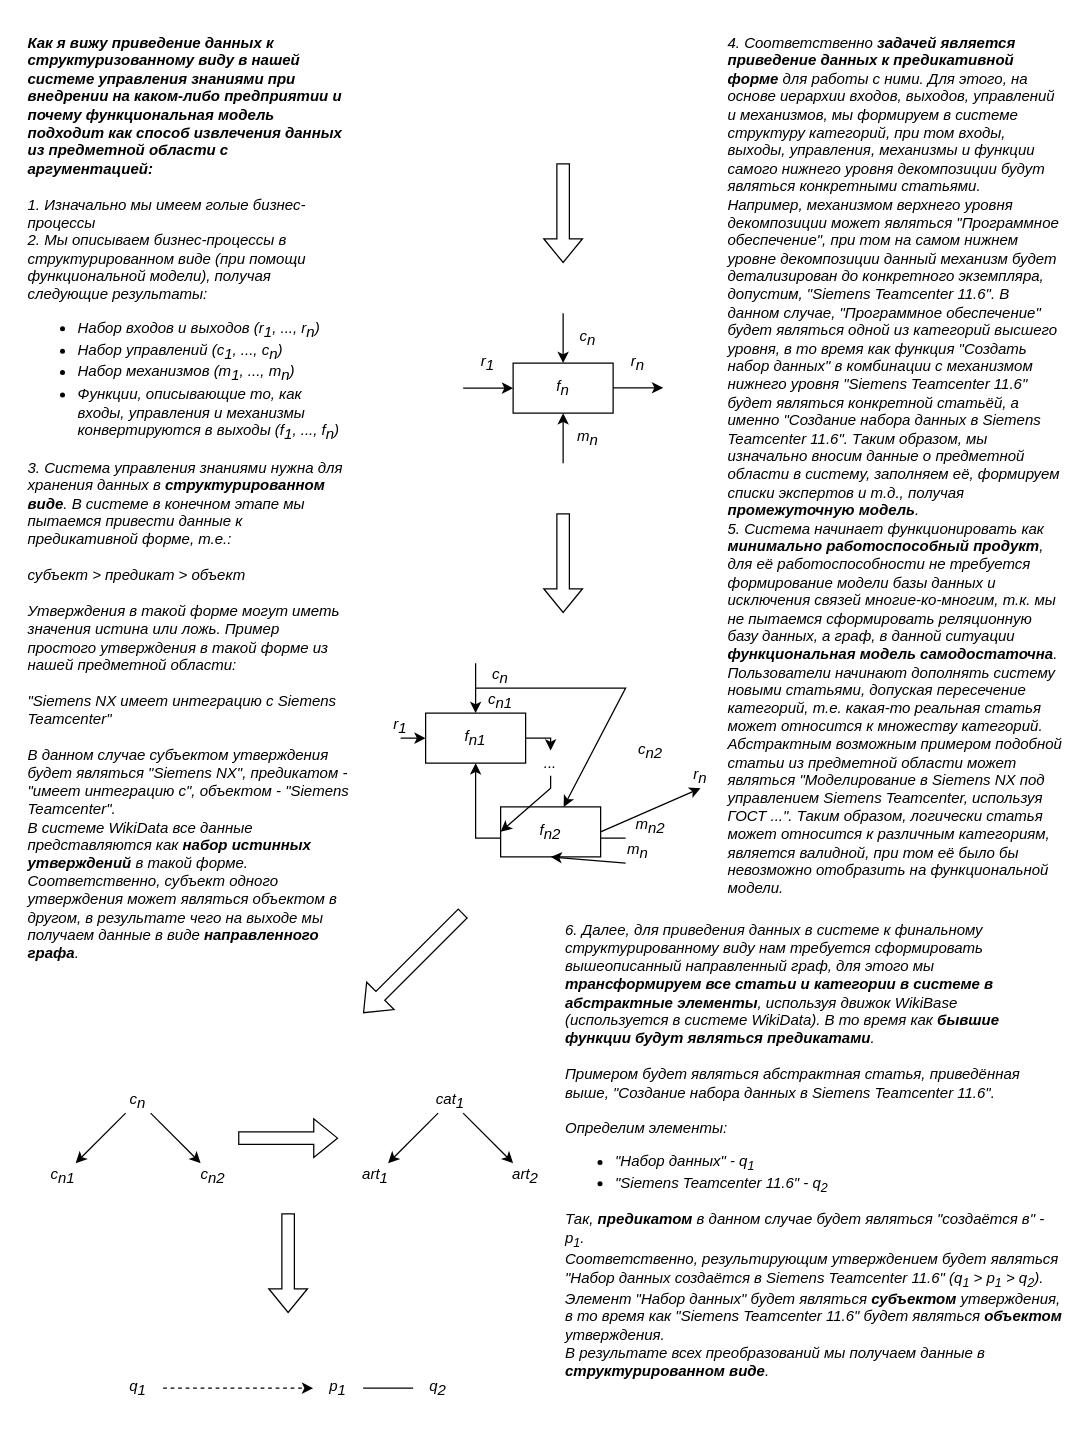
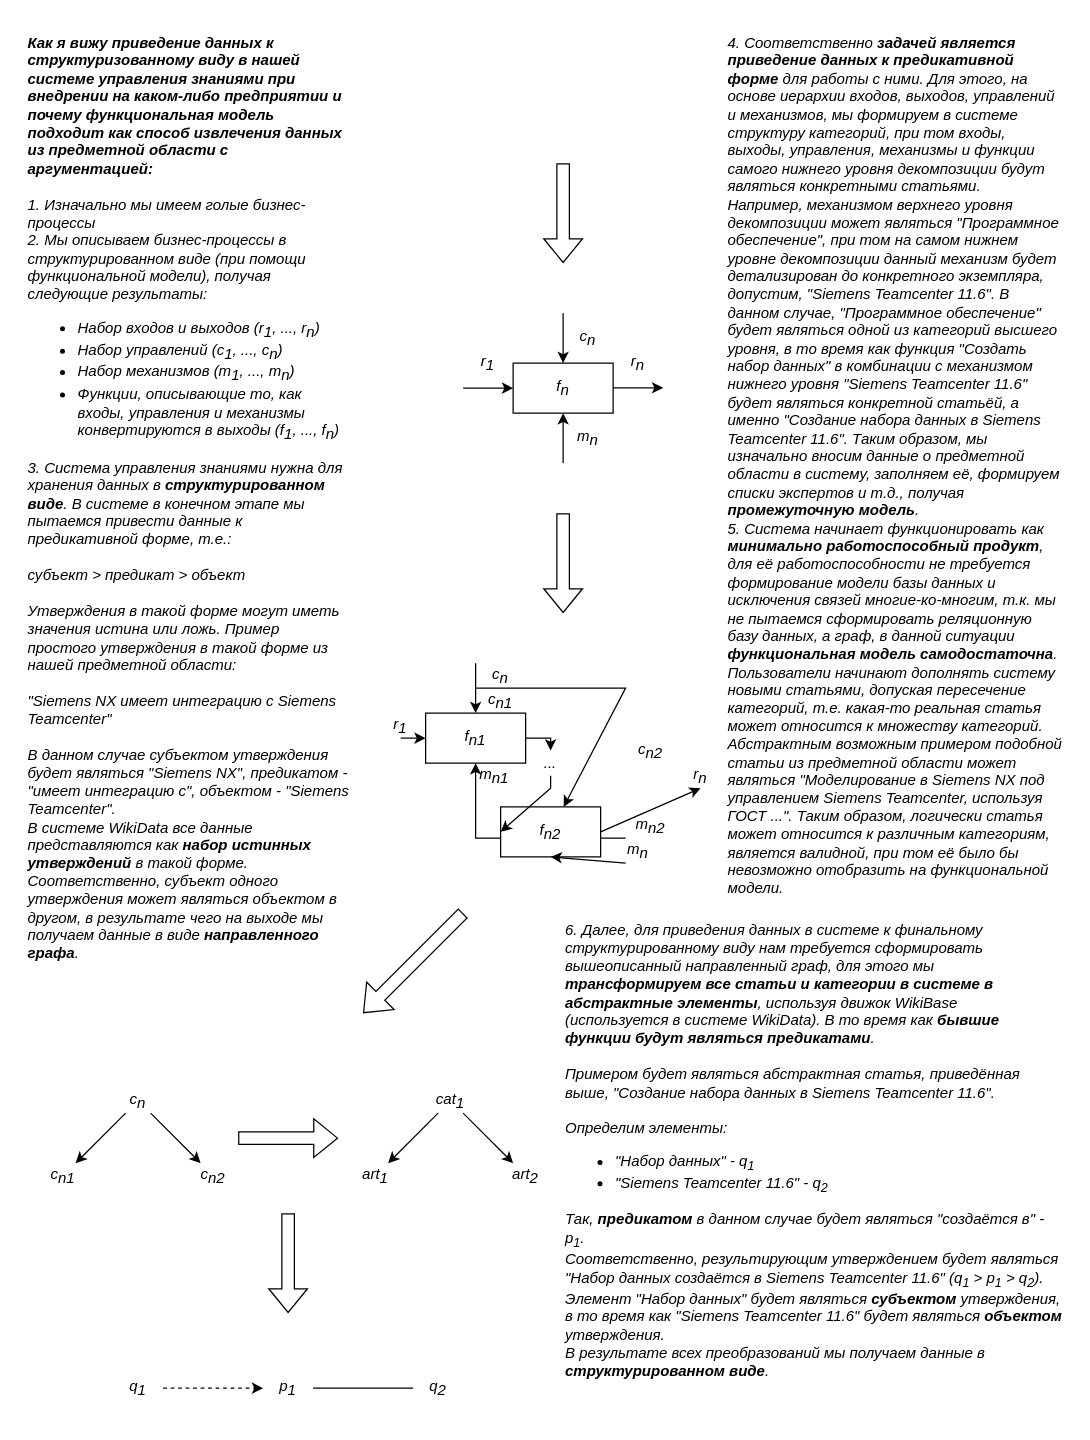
+ <mxCell id="47" value="&lt;span style=&quot;font-size: 12px;&quot;&gt;&lt;i style=&quot;font-size: 12px;&quot;&gt;m&lt;sub style=&quot;font-size: 12px;&quot;&gt;n1&lt;/sub&gt;&lt;/i&gt;&lt;/span&gt;" style="text;html=1;align=center;verticalAlign=middle;whiteSpace=wrap;rounded=0;fontSize=12;" vertex="1" parent="1"><mxGeometry x="385" y="610" width="20" height="20" as="geometry" /></mxCell>
- <mxCell id="36" value="&lt;span style=&quot;font-size: 12px;&quot;&gt;&lt;i style=&quot;font-size: 12px;&quot;&gt;p&lt;sub style=&quot;font-size: 12px;&quot;&gt;1&lt;/sub&gt;&lt;/i&gt;&lt;/span&gt;" style="text;html=1;align=center;verticalAlign=middle;whiteSpace=wrap;rounded=0;fontSize=12;" vertex="1" parent="1"><mxGeometry x="250" y="1100" width="40" height="20" as="geometry" /></mxCell>
+ <mxCell id="36" value="&lt;span style=&quot;font-size: 12px;&quot;&gt;&lt;i style=&quot;font-size: 12px;&quot;&gt;p&lt;sub style=&quot;font-size: 12px;&quot;&gt;1&lt;/sub&gt;&lt;/i&gt;&lt;/span&gt;" style="text;html=1;align=center;verticalAlign=middle;whiteSpace=wrap;rounded=0;fontSize=12;" vertex="1" parent="1"><mxGeometry x="210" y="1100" width="40" height="20" as="geometry" /></mxCell>
